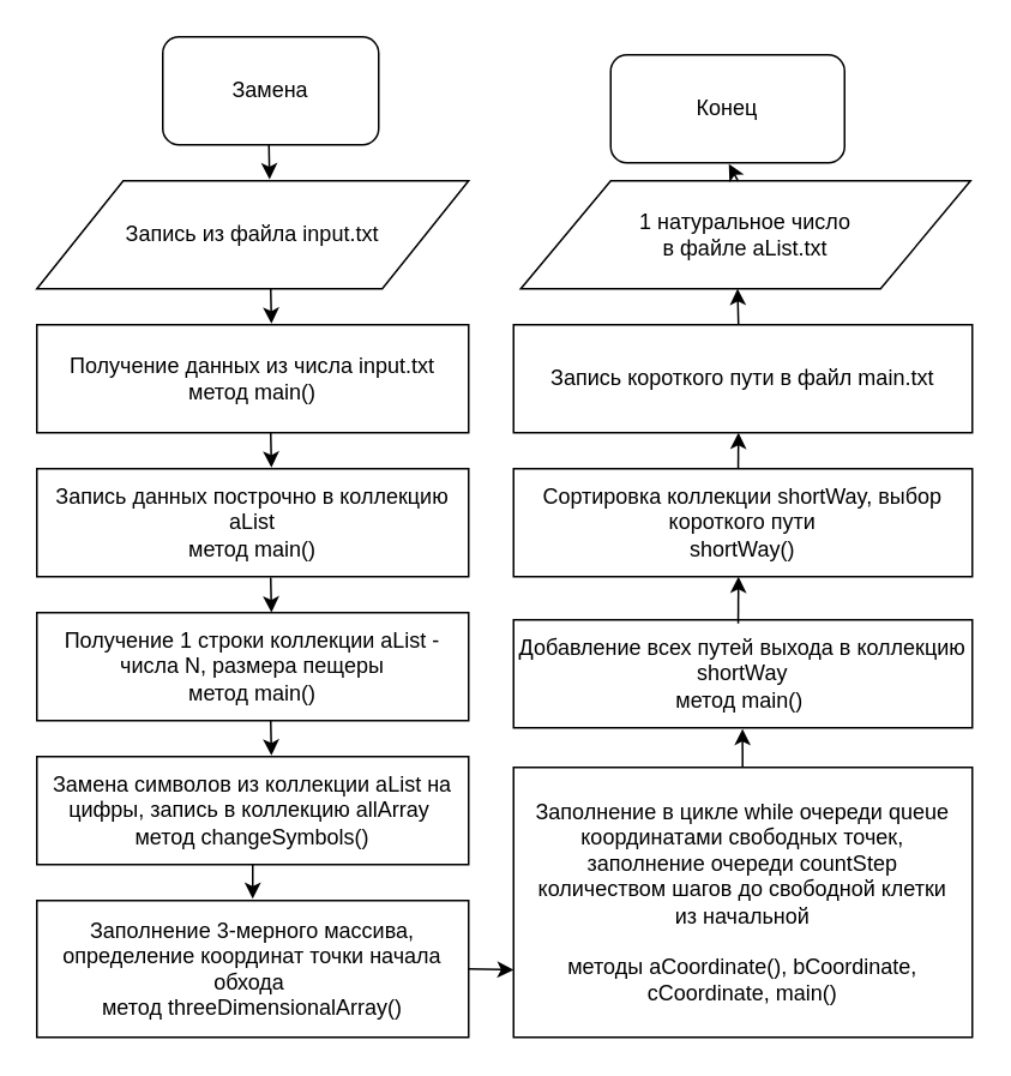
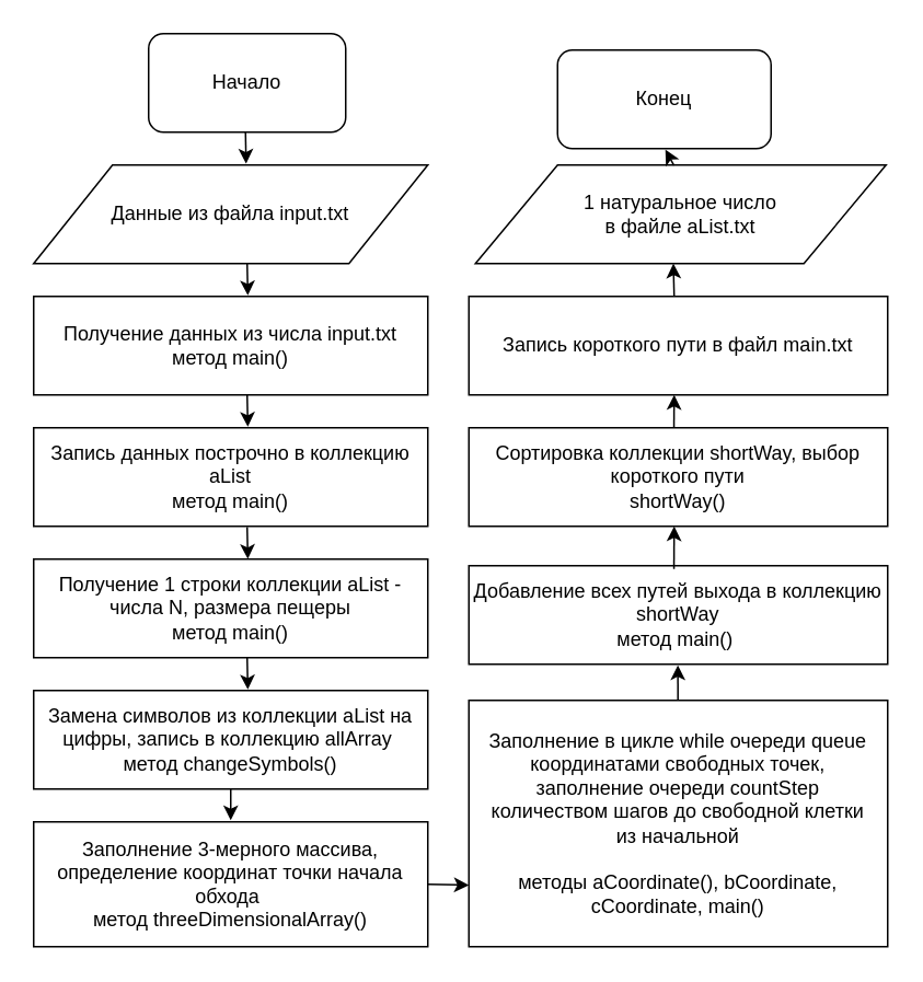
- <mxCell id="2" value="Замена" style="rounded=1;whiteSpace=wrap;html=1;" vertex="1" parent="1"><mxGeometry x="90" y="20" width="120" height="60" as="geometry" /></mxCell>
+ <mxCell id="2" value="Начало" style="rounded=1;whiteSpace=wrap;html=1;" vertex="1" parent="1"><mxGeometry x="90" y="20" width="120" height="60" as="geometry" /></mxCell>
- <mxCell id="3" value="Запись из файла input.txt" style="shape=parallelogram;perimeter=parallelogramPerimeter;whiteSpace=wrap;html=1;" vertex="1" parent="1"><mxGeometry x="20" y="100" width="240" height="60" as="geometry" /></mxCell>
+ <mxCell id="3" value="Данные из файла input.txt" style="shape=parallelogram;perimeter=parallelogramPerimeter;whiteSpace=wrap;html=1;" vertex="1" parent="1"><mxGeometry x="20" y="100" width="240" height="60" as="geometry" /></mxCell>
